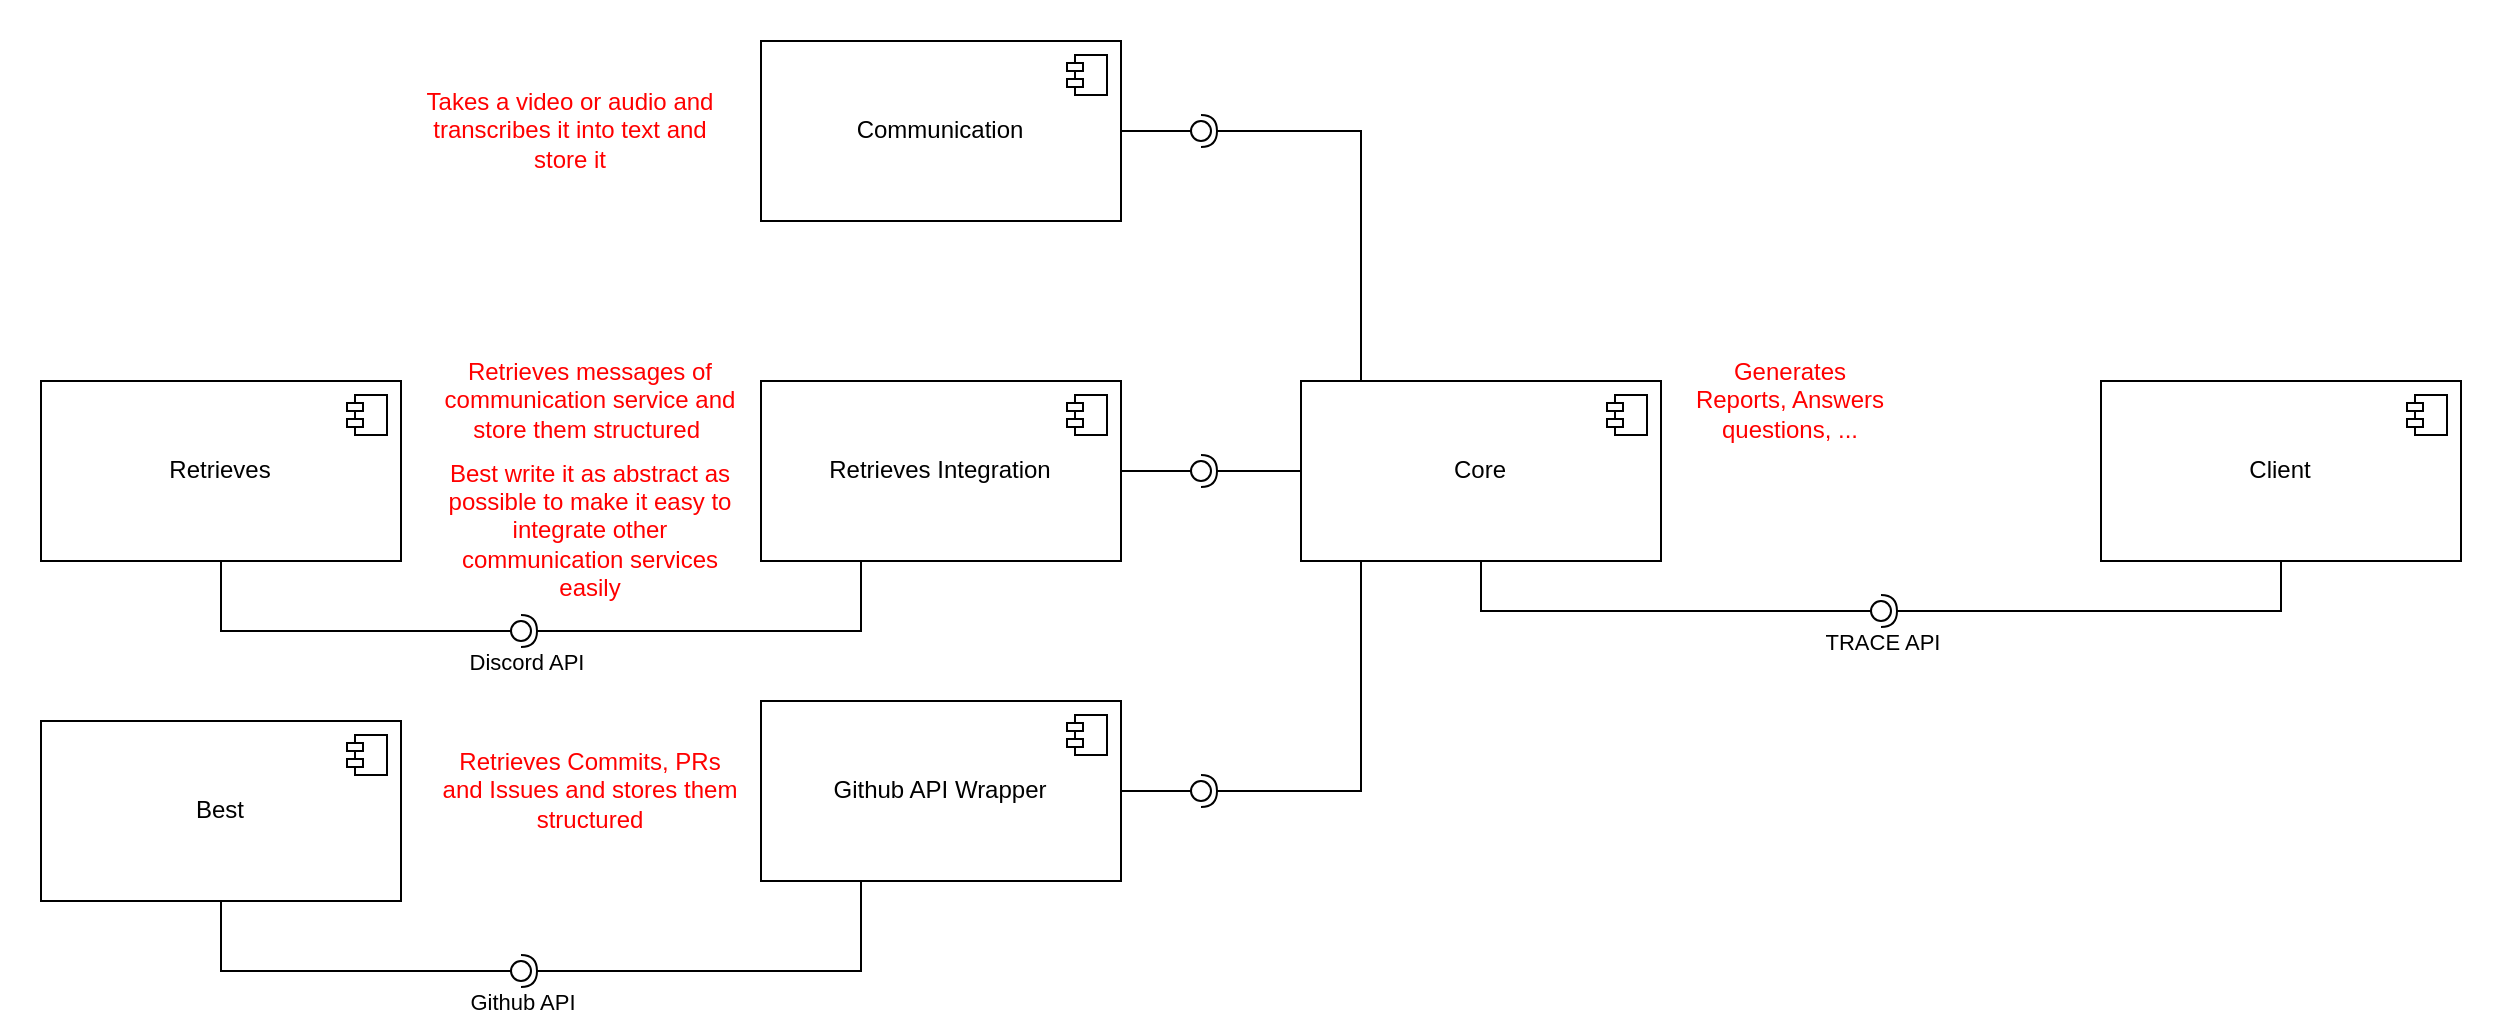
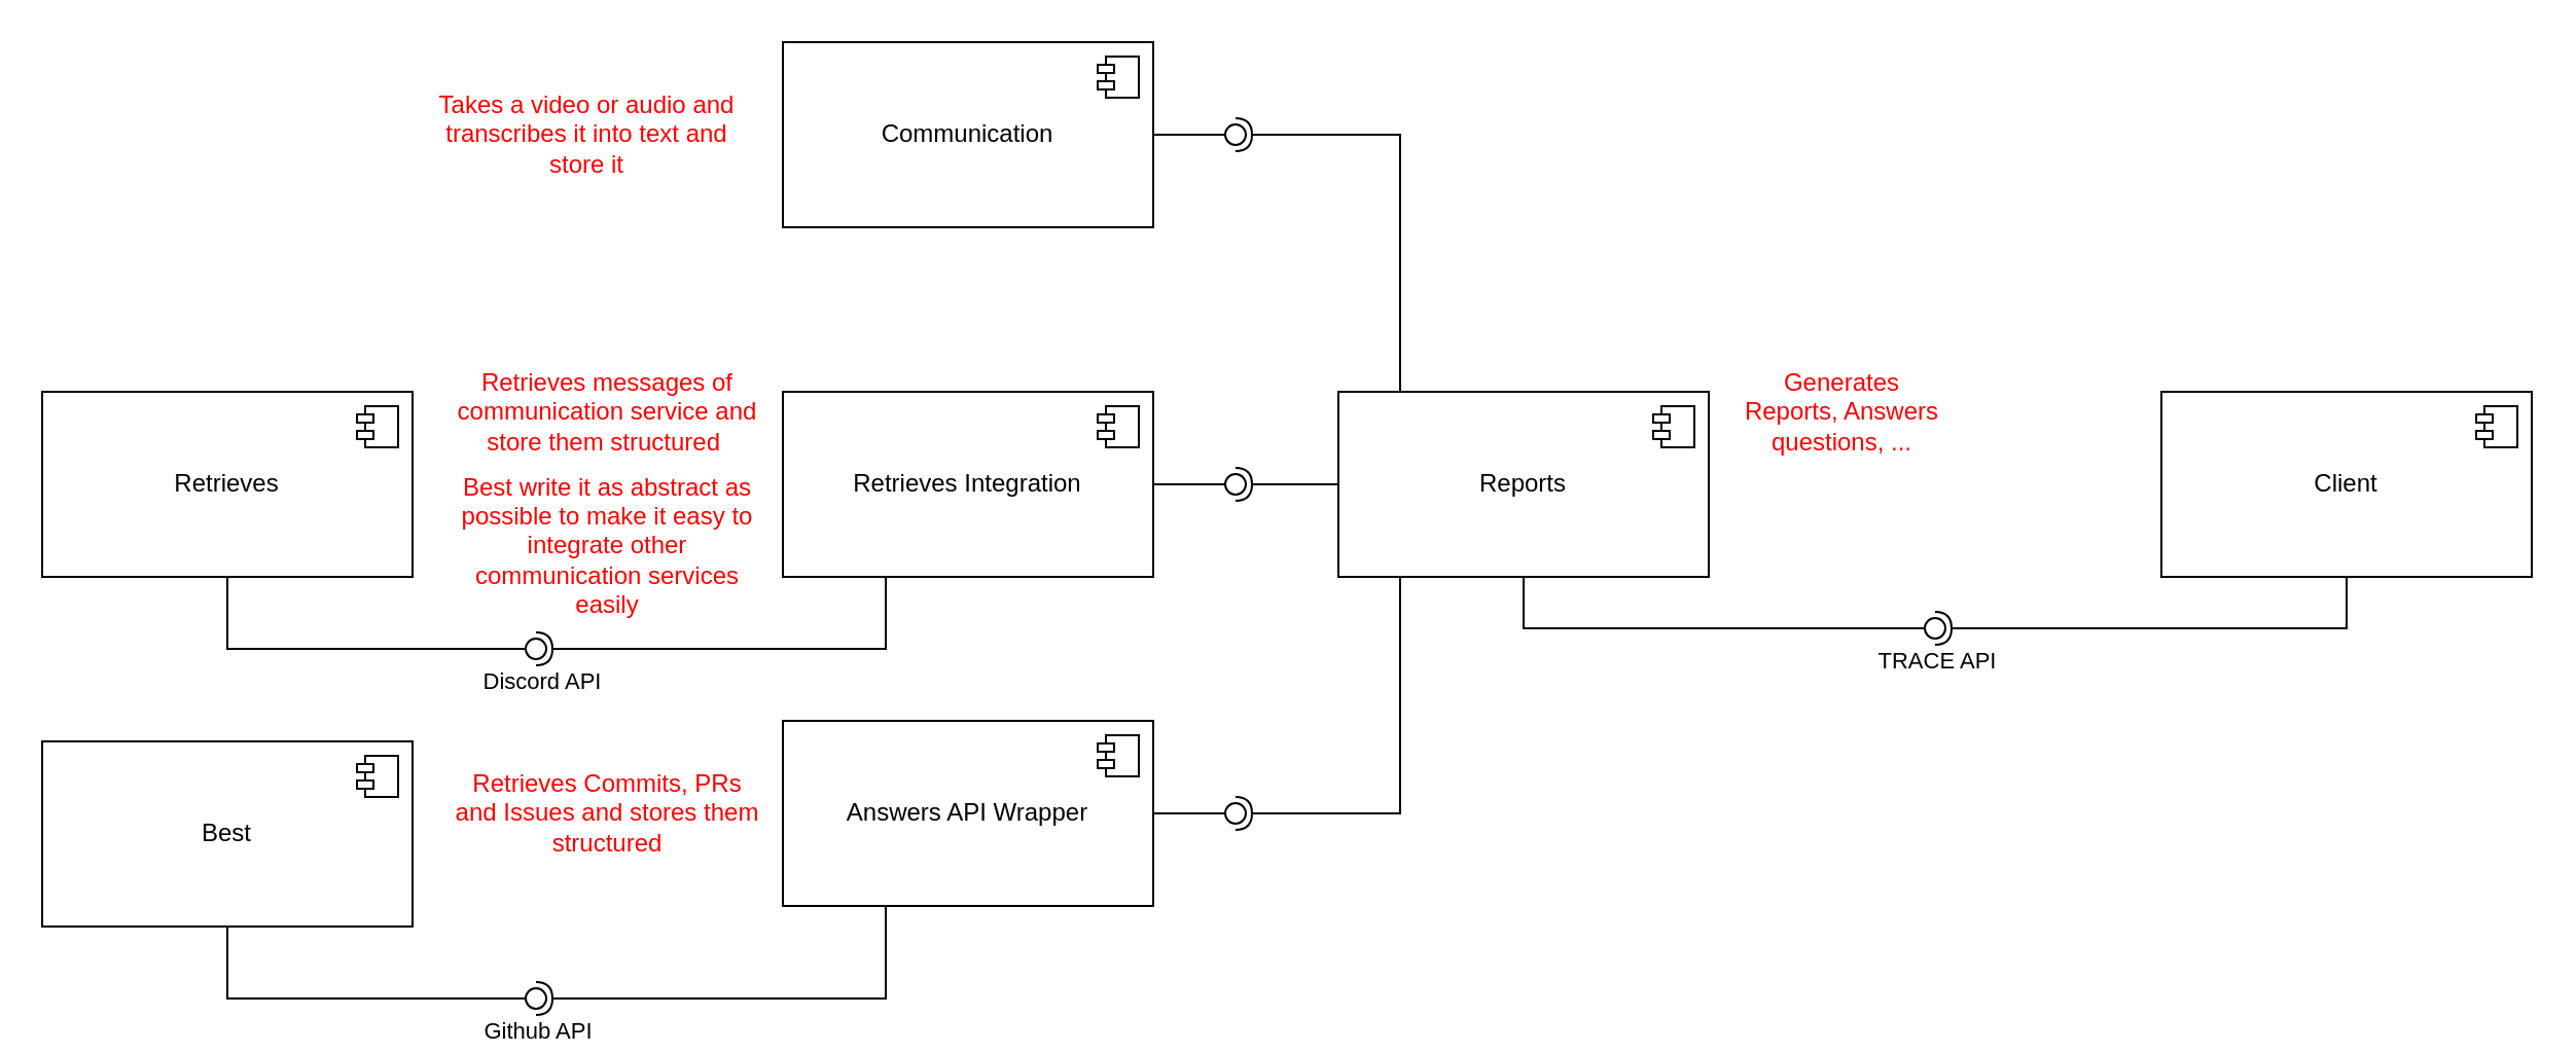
- <mxCell id="6" value="Core" style="html=1;dropTarget=0;whiteSpace=wrap;" parent="1" vertex="1"><mxGeometry x="650" y="190" width="180" height="90" as="geometry" /></mxCell>
+ <mxCell id="6" value="Reports" style="html=1;dropTarget=0;whiteSpace=wrap;" parent="1" vertex="1"><mxGeometry x="650" y="190" width="180" height="90" as="geometry" /></mxCell>
- <mxCell id="4" value="Github API Wrapper" style="html=1;dropTarget=0;whiteSpace=wrap;" parent="1" vertex="1"><mxGeometry x="380" y="350" width="180" height="90" as="geometry" /></mxCell>
+ <mxCell id="4" value="Answers API Wrapper" style="html=1;dropTarget=0;whiteSpace=wrap;" parent="1" vertex="1"><mxGeometry x="380" y="350" width="180" height="90" as="geometry" /></mxCell>
